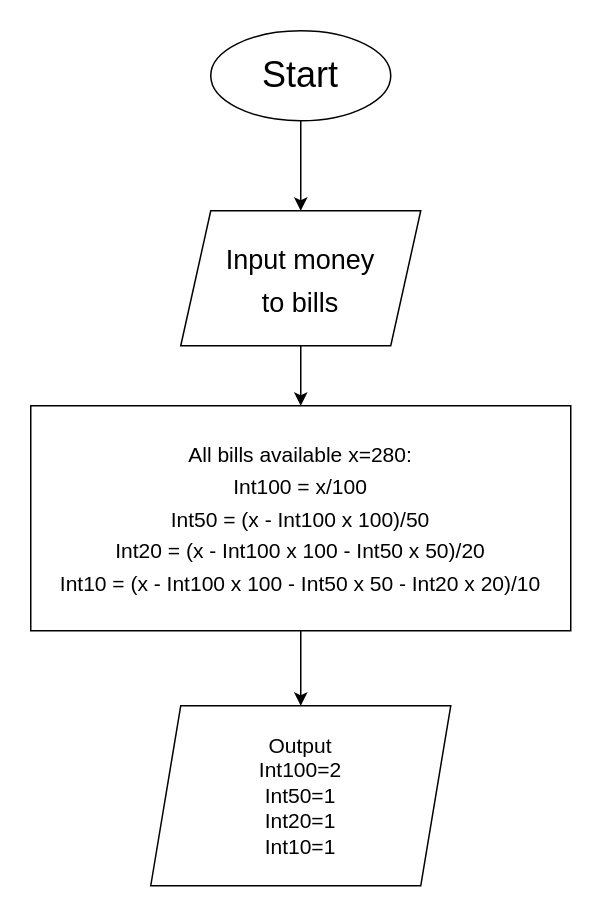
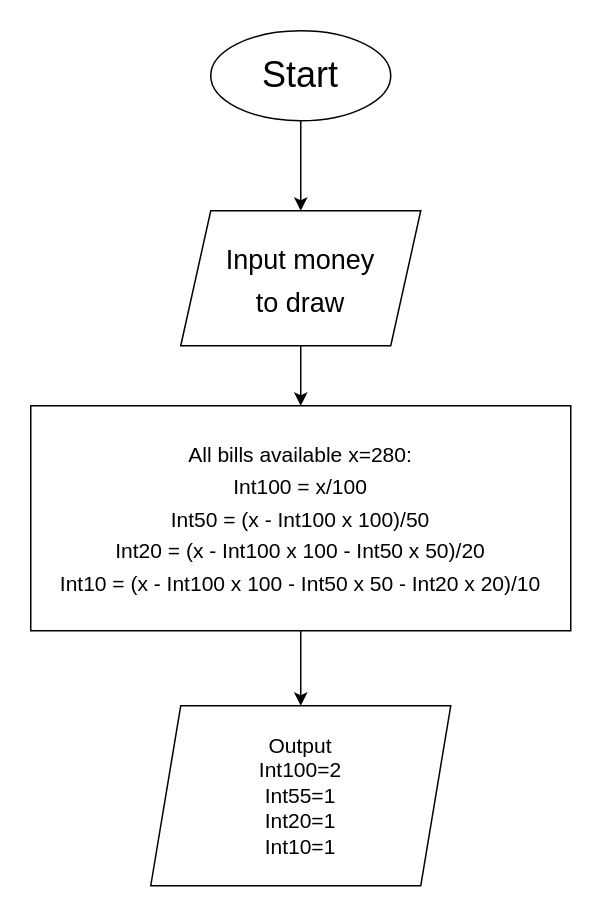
- <mxCell id="5" value="&lt;font style=&quot;font-size: 18px;&quot;&gt;Input money&lt;br&gt;to bills&lt;/font&gt;" style="shape=parallelogram;perimeter=parallelogramPerimeter;whiteSpace=wrap;html=1;fixedSize=1;fontSize=24;" vertex="1" parent="1"><mxGeometry x="120" y="140" width="160" height="90" as="geometry" /></mxCell>
+ <mxCell id="5" value="&lt;font style=&quot;font-size: 18px;&quot;&gt;Input money&lt;br&gt;to draw&lt;/font&gt;" style="shape=parallelogram;perimeter=parallelogramPerimeter;whiteSpace=wrap;html=1;fixedSize=1;fontSize=24;" vertex="1" parent="1"><mxGeometry x="120" y="140" width="160" height="90" as="geometry" /></mxCell>
- <mxCell id="8" value="Output&lt;br&gt;Int100=2&lt;br&gt;Int50=1&lt;br&gt;Int20=1&lt;br&gt;Int10=1" style="shape=parallelogram;perimeter=parallelogramPerimeter;whiteSpace=wrap;html=1;fixedSize=1;fontSize=14;" vertex="1" parent="1"><mxGeometry x="100" y="470" width="200" height="120" as="geometry" /></mxCell>
+ <mxCell id="8" value="Output&lt;br&gt;Int100=2&lt;br&gt;Int55=1&lt;br&gt;Int20=1&lt;br&gt;Int10=1" style="shape=parallelogram;perimeter=parallelogramPerimeter;whiteSpace=wrap;html=1;fixedSize=1;fontSize=14;" vertex="1" parent="1"><mxGeometry x="100" y="470" width="200" height="120" as="geometry" /></mxCell>
